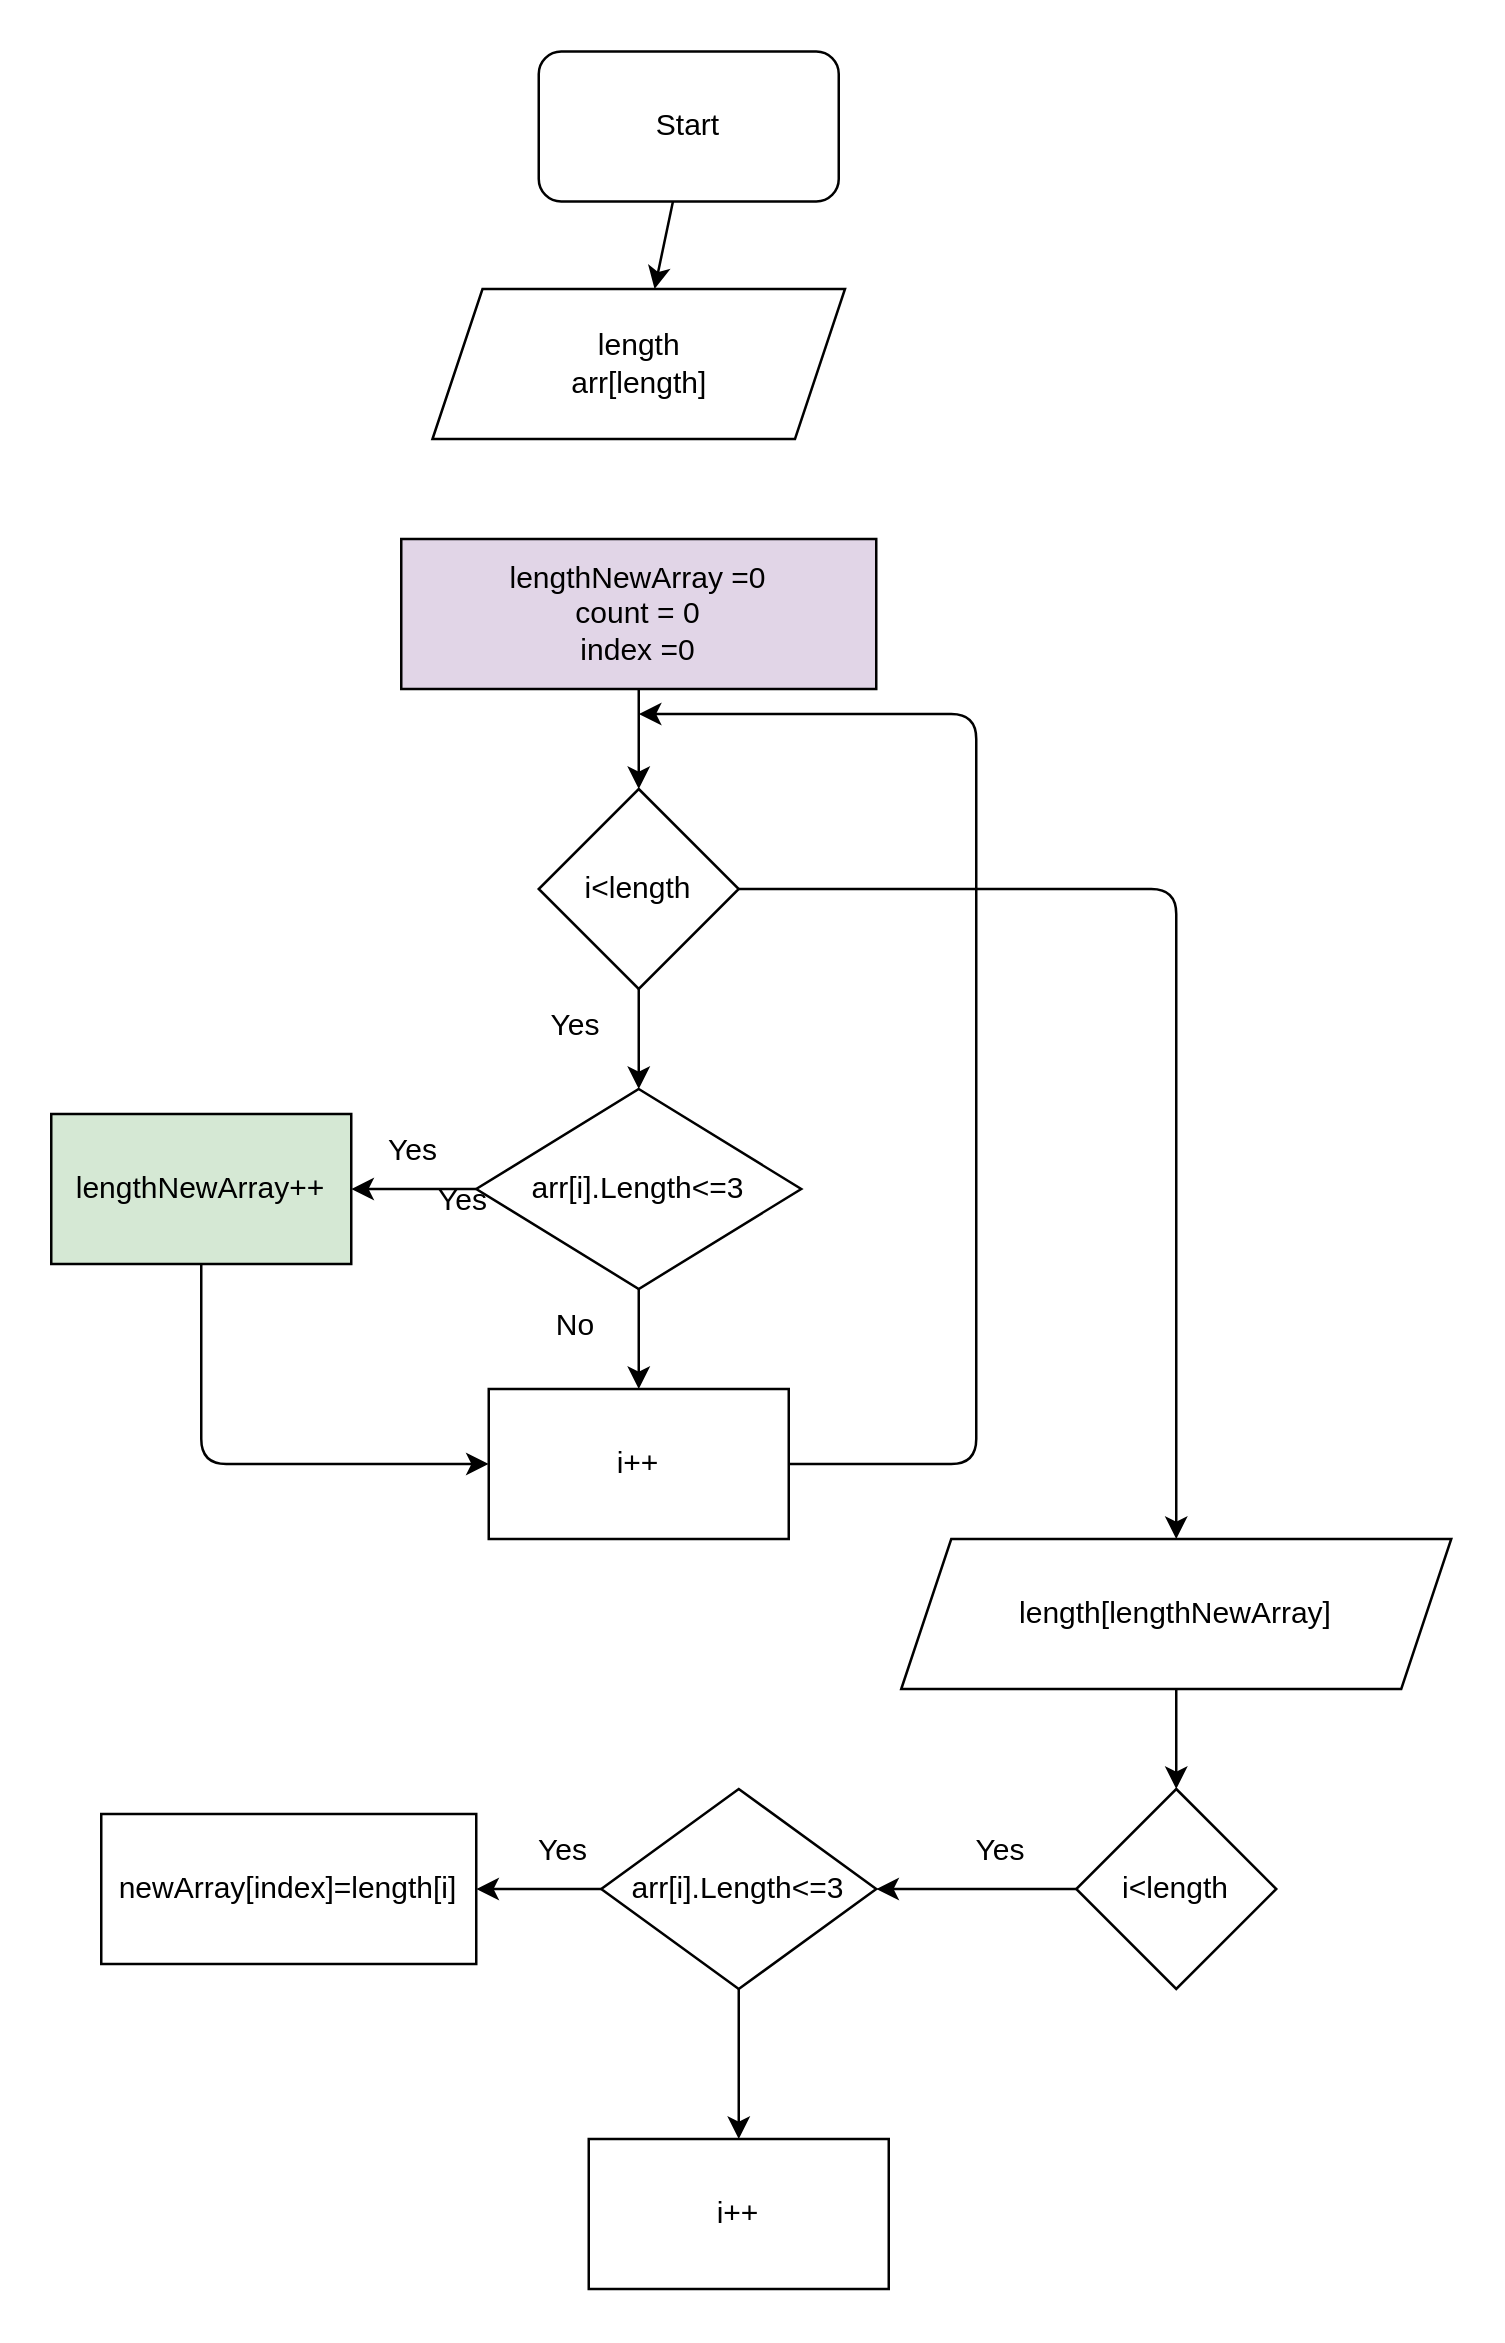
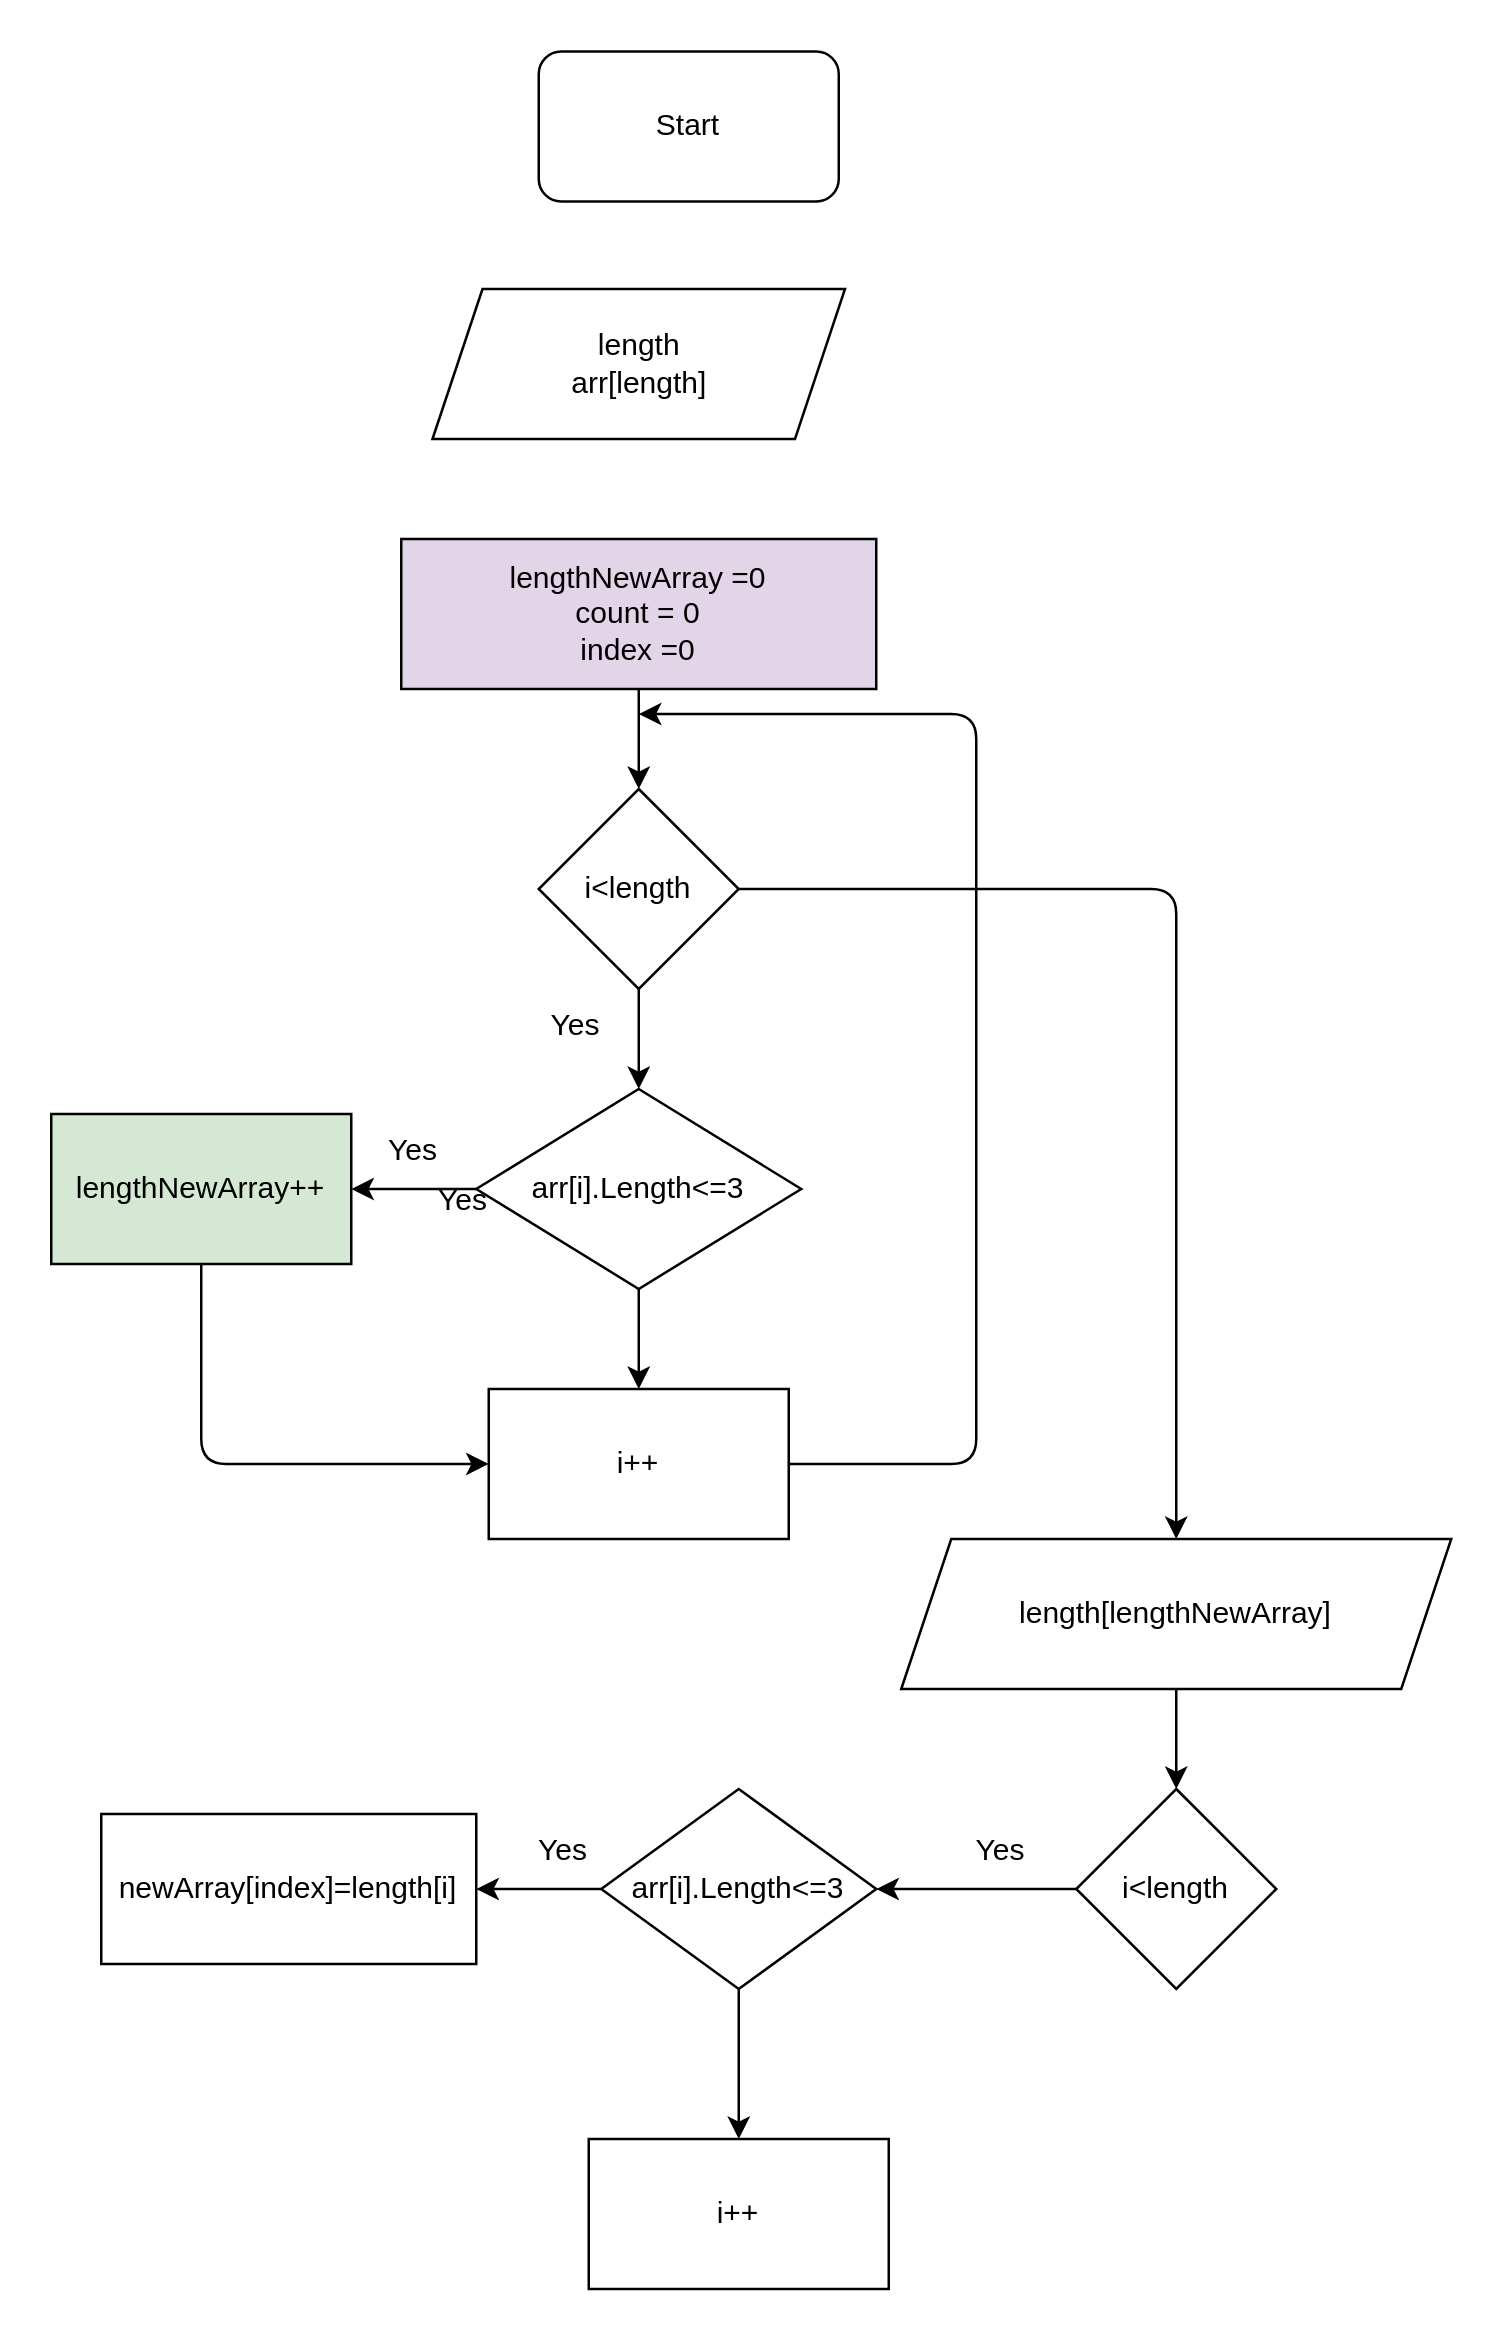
- <mxCell id="2" value="" style="edgeStyle=none;html=1;" edge="1" parent="1" source="3" target="4"><mxGeometry relative="1" as="geometry" /></mxCell>
- <mxCell id="19" value="No" style="text;html=1;strokeColor=none;fillColor=none;align=center;verticalAlign=middle;whiteSpace=wrap;rounded=0;" vertex="1" parent="1"><mxGeometry x="200" y="515" width="60" height="30" as="geometry" /></mxCell>
